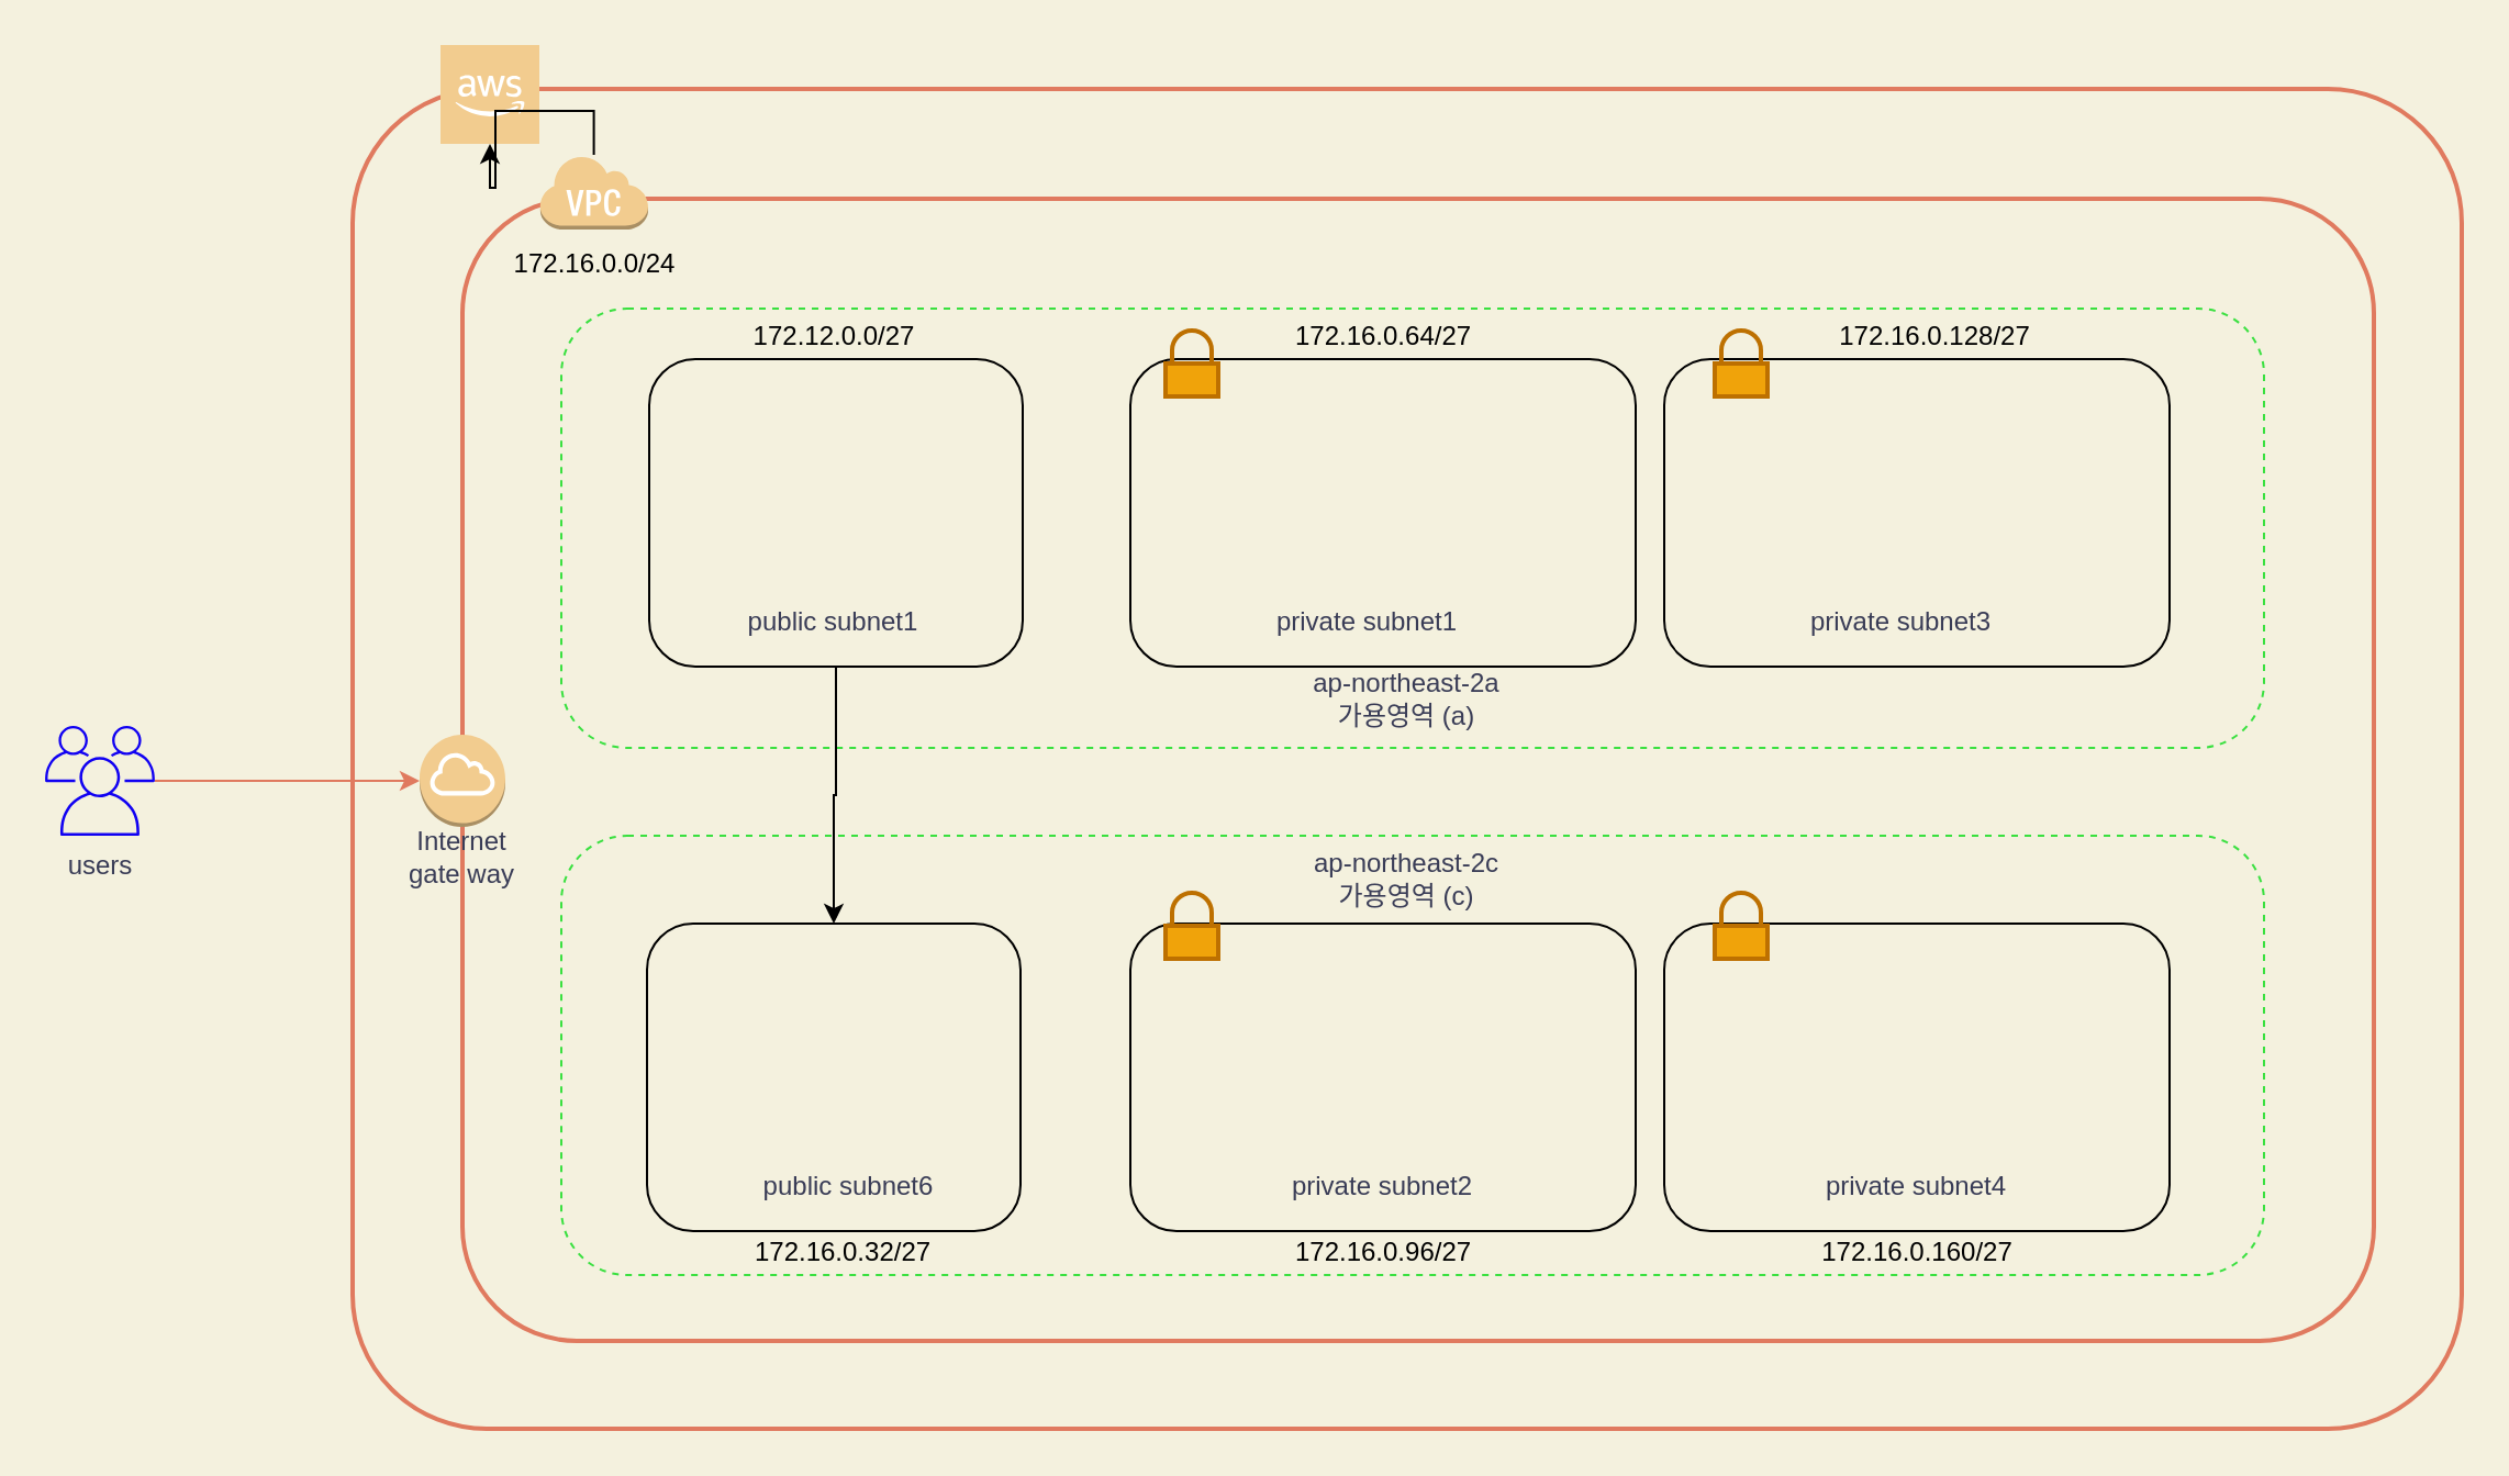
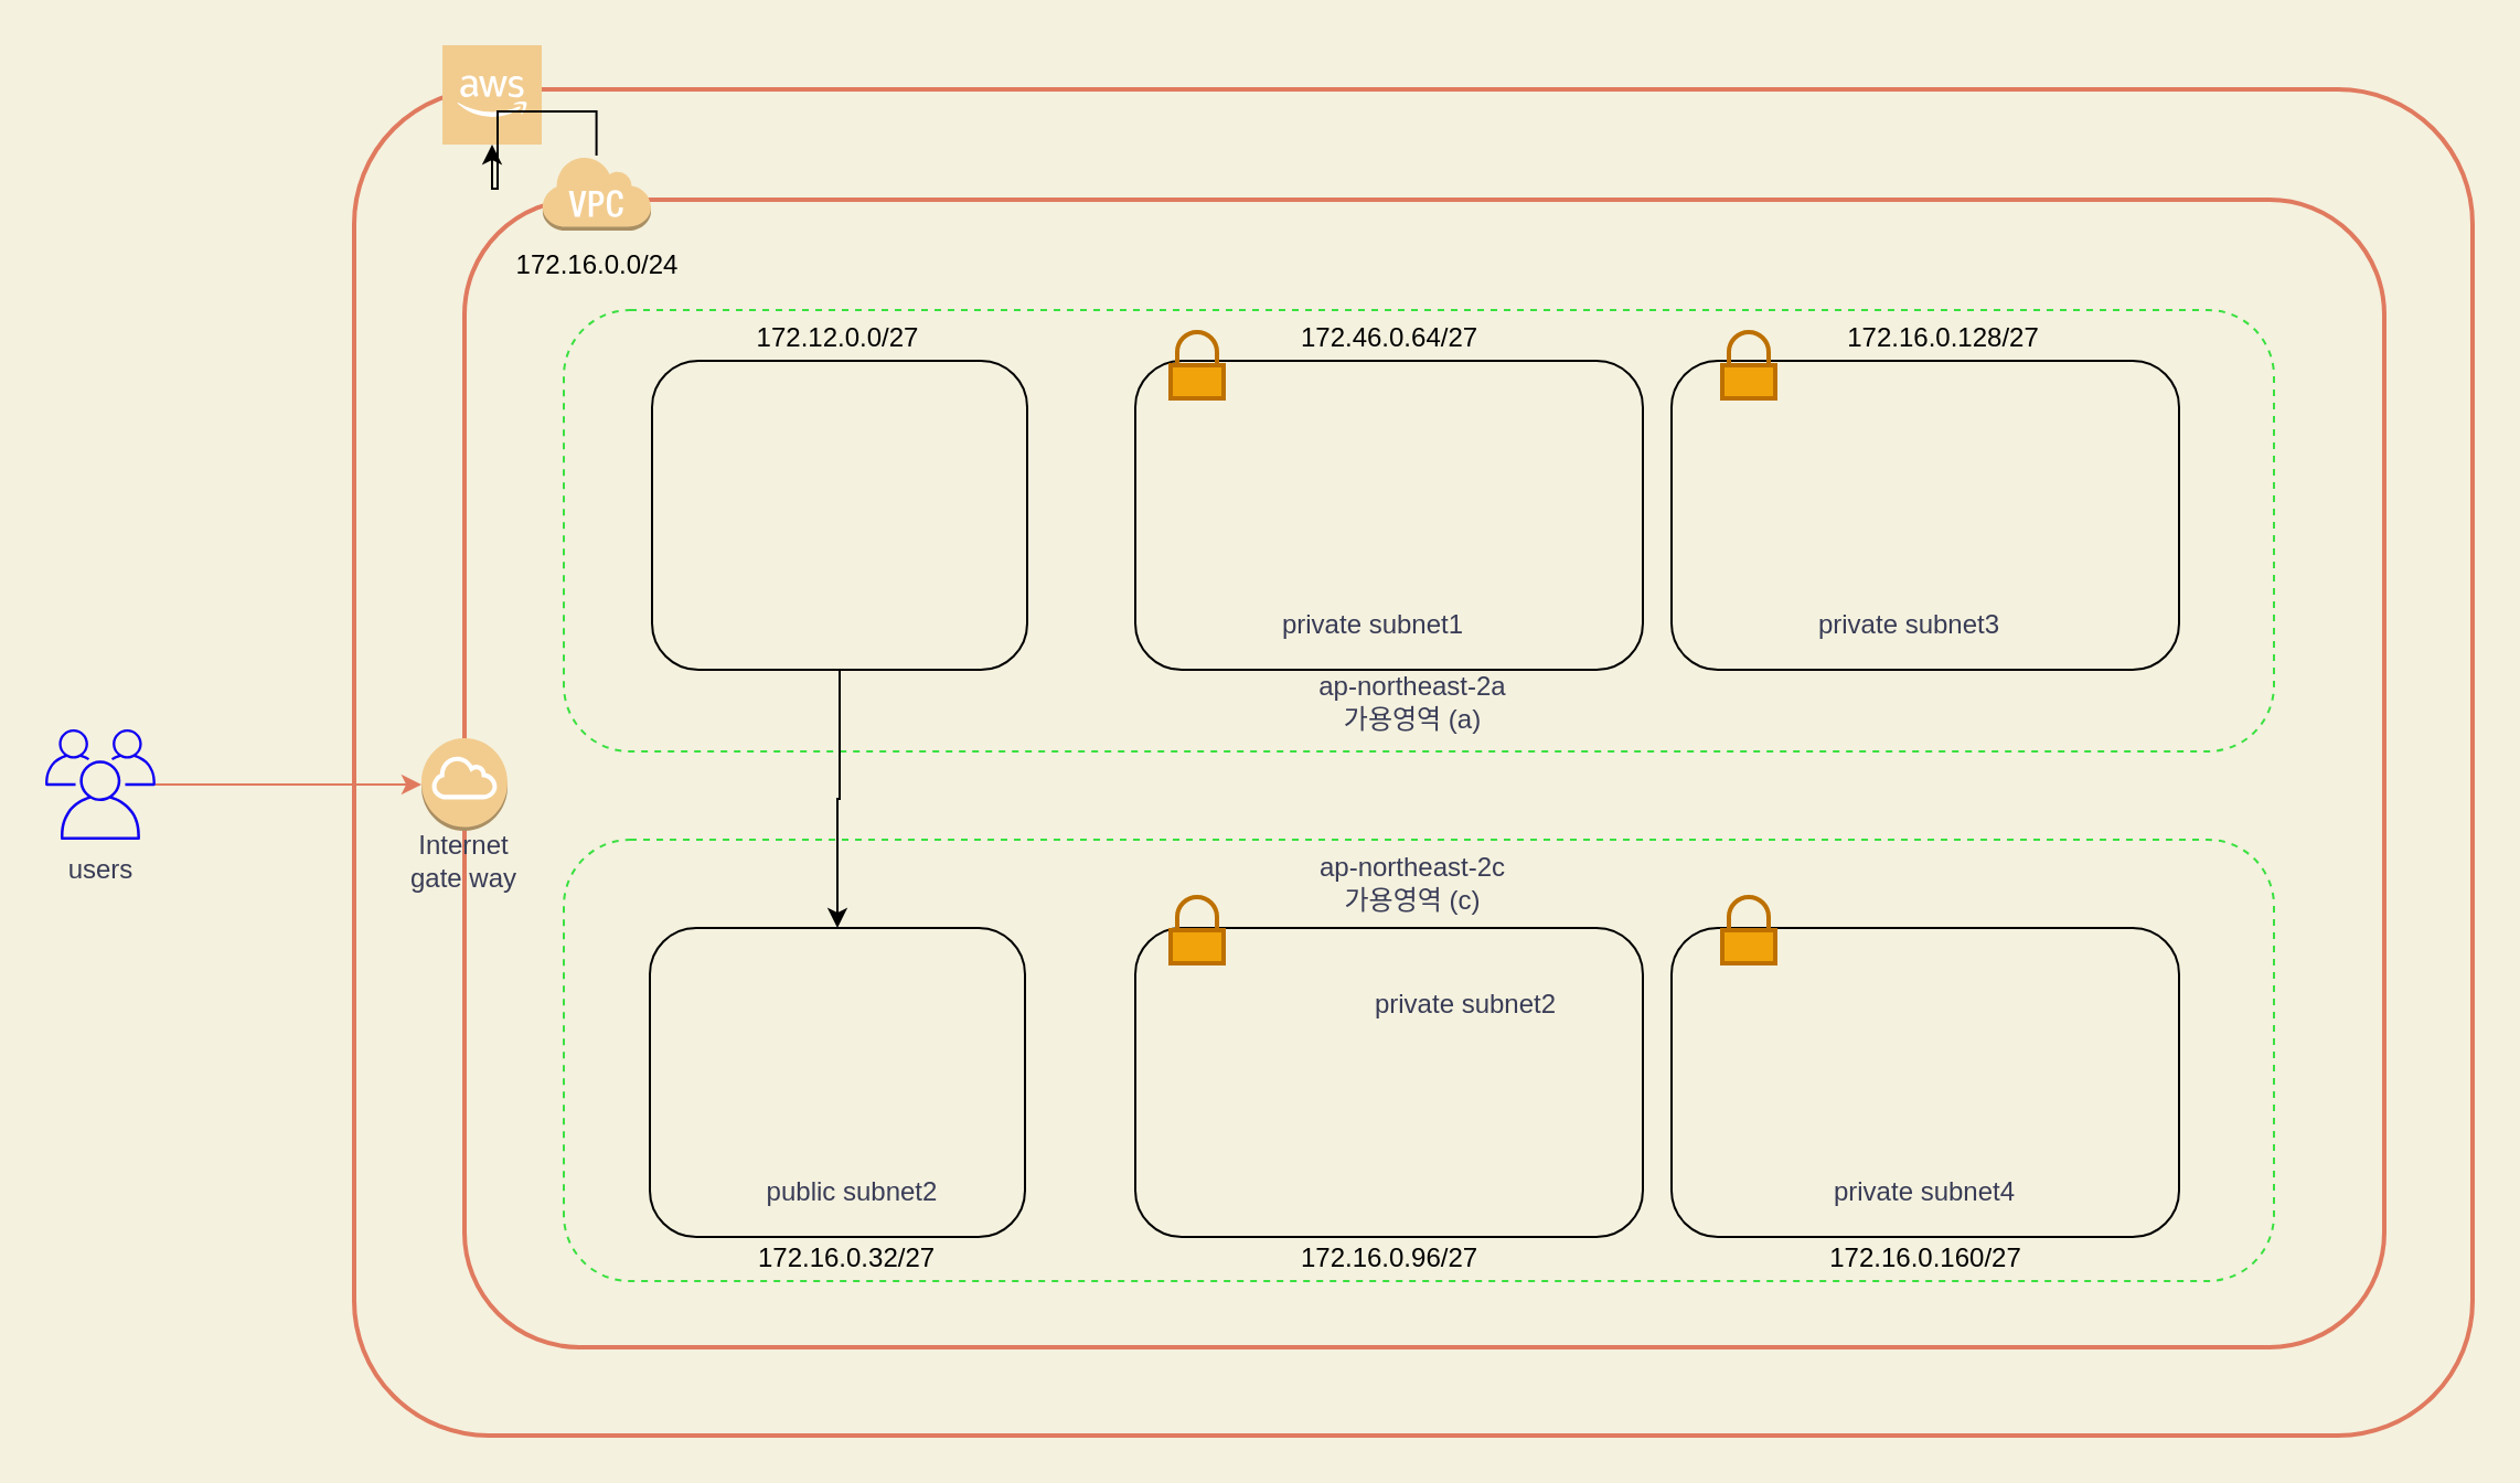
- <mxCell id="36" value="&lt;font color=&quot;#000000&quot;&gt;172.16.0.64/27&lt;br&gt;&lt;/font&gt;" style="text;html=1;align=center;verticalAlign=middle;resizable=0;points=[];autosize=1;" vertex="1" parent="1"><mxGeometry x="579" y="143" width="100" height="20" as="geometry" /></mxCell>
+ <mxCell id="36" value="&lt;font color=&quot;#000000&quot;&gt;172.46.0.64/27&lt;br&gt;&lt;/font&gt;" style="text;html=1;align=center;verticalAlign=middle;resizable=0;points=[];autosize=1;" vertex="1" parent="1"><mxGeometry x="579" y="143" width="100" height="20" as="geometry" /></mxCell>
- <mxCell id="20" value="public subnet1" style="text;html=1;strokeColor=none;fillColor=none;align=center;verticalAlign=middle;whiteSpace=wrap;rounded=0;sketch=0;fontColor=#393C56;" parent="1" vertex="1"><mxGeometry x="329" y="273" width="100" height="20" as="geometry" /></mxCell>
- <mxCell id="22" value="public subnet6" style="text;html=1;strokeColor=none;fillColor=none;align=center;verticalAlign=middle;whiteSpace=wrap;rounded=0;sketch=0;fontColor=#393C56;" parent="1" vertex="1"><mxGeometry x="336" y="530" width="100" height="20" as="geometry" /></mxCell>
+ <mxCell id="22" value="public subnet2" style="text;html=1;strokeColor=none;fillColor=none;align=center;verticalAlign=middle;whiteSpace=wrap;rounded=0;sketch=0;fontColor=#393C56;" parent="1" vertex="1"><mxGeometry x="336" y="530" width="100" height="20" as="geometry" /></mxCell>
- <mxCell id="25" value="private subnet2" style="text;html=1;strokeColor=none;fillColor=none;align=center;verticalAlign=middle;whiteSpace=wrap;rounded=0;sketch=0;fontColor=#393C56;" vertex="1" parent="1"><mxGeometry x="579" y="530" width="100" height="20" as="geometry" /></mxCell>
+ <mxCell id="25" value="private subnet2" style="text;html=1;strokeColor=none;fillColor=none;align=center;verticalAlign=middle;whiteSpace=wrap;rounded=0;sketch=0;fontColor=#393C56;" vertex="1" parent="1"><mxGeometry x="614" y="445" width="100" height="20" as="geometry" /></mxCell>
